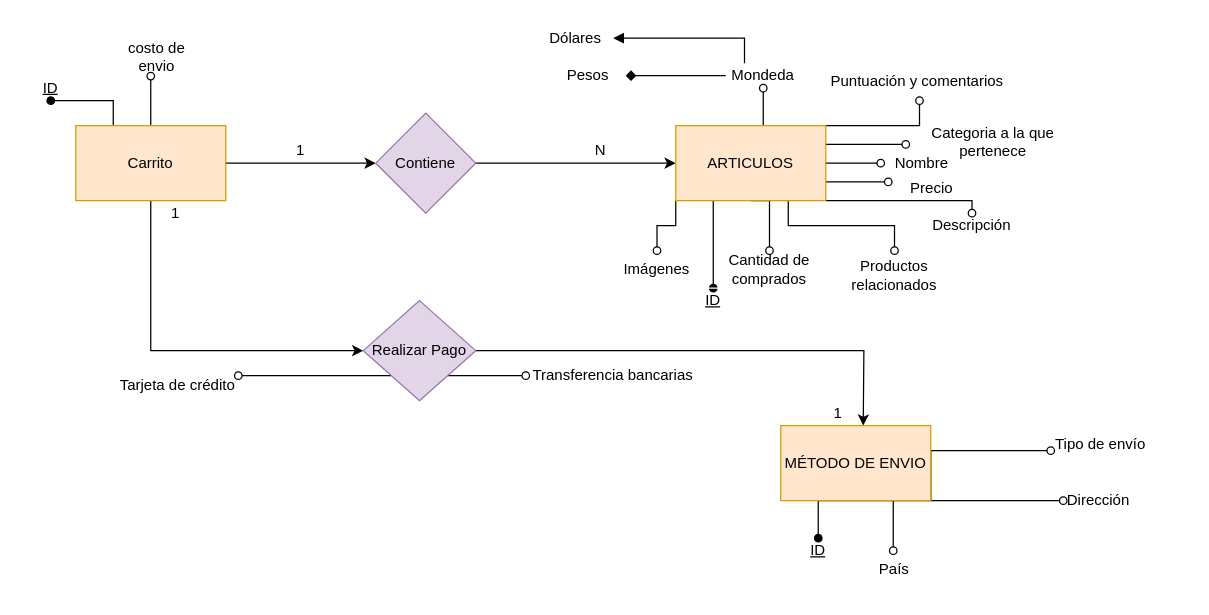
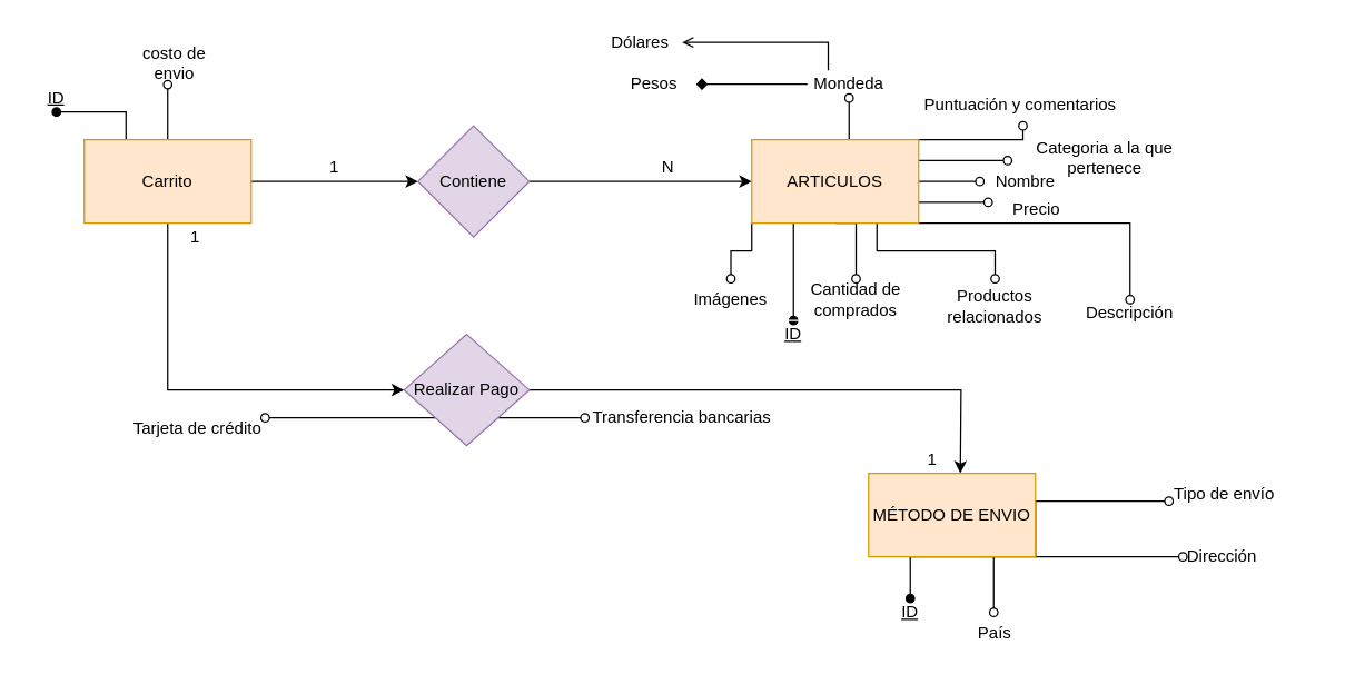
- <mxCell id="44" style="edgeStyle=orthogonalEdgeStyle;rounded=0;orthogonalLoop=1;jettySize=auto;html=1;exitX=0.25;exitY=0;exitDx=0;exitDy=0;endArrow=block;endFill=1;" parent="1" source="45" target="47" edge="1"><mxGeometry relative="1" as="geometry"><mxPoint x="595" y="40" as="targetPoint" /><Array as="points"><mxPoint x="595" y="30" /></Array></mxGeometry></mxCell>
+ <mxCell id="44" style="edgeStyle=orthogonalEdgeStyle;rounded=0;orthogonalLoop=1;jettySize=auto;html=1;exitX=0.25;exitY=0;exitDx=0;exitDy=0;endArrow=open;endFill=1;" parent="1" source="45" target="47" edge="1"><mxGeometry relative="1" as="geometry"><mxPoint x="595" y="40" as="targetPoint" /><Array as="points"><mxPoint x="595" y="30" /></Array></mxGeometry></mxCell>
- <mxCell id="32" value="Puntuación y comentarios&amp;nbsp;" style="text;html=1;strokeColor=none;fillColor=none;align=center;verticalAlign=middle;whiteSpace=wrap;rounded=0;" parent="1" vertex="1"><mxGeometry x="660" y="50" width="150" height="30" as="geometry" /></mxCell>
+ <mxCell id="32" value="Puntuación y comentarios&amp;nbsp;" style="text;html=1;strokeColor=none;fillColor=none;align=center;verticalAlign=middle;whiteSpace=wrap;rounded=0;" parent="1" vertex="1"><mxGeometry x="660" y="60" width="150" height="30" as="geometry" /></mxCell>
- <mxCell id="30" value="Descripción" style="text;html=1;strokeColor=none;fillColor=none;align=center;verticalAlign=middle;whiteSpace=wrap;rounded=0;" parent="1" vertex="1"><mxGeometry x="744" y="170" width="66" height="20" as="geometry" /></mxCell>
+ <mxCell id="30" value="Descripción" style="text;html=1;strokeColor=none;fillColor=none;align=center;verticalAlign=middle;whiteSpace=wrap;rounded=0;" parent="1" vertex="1"><mxGeometry x="779" y="215" width="66" height="20" as="geometry" /></mxCell>
